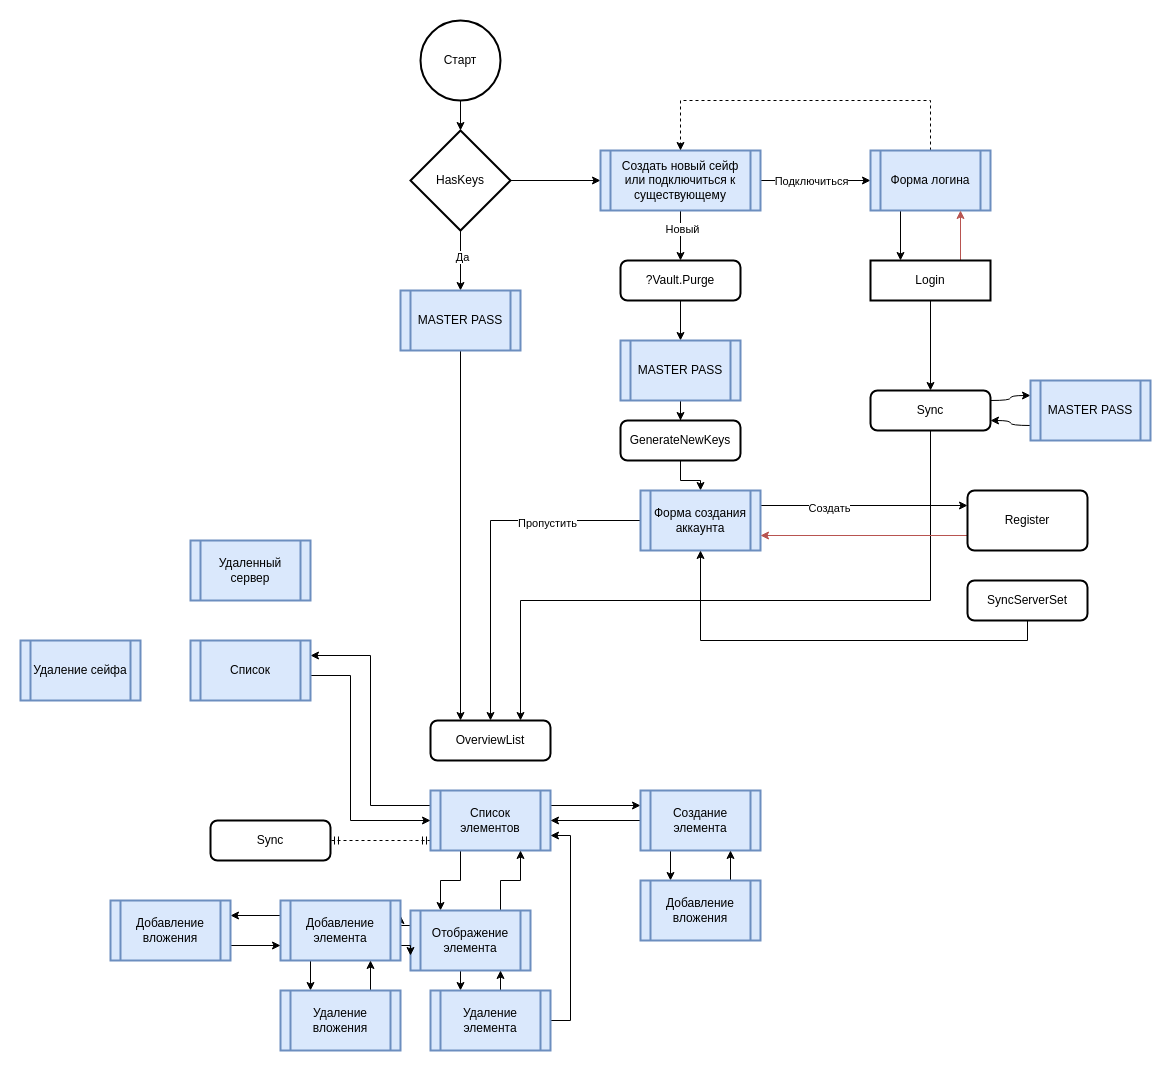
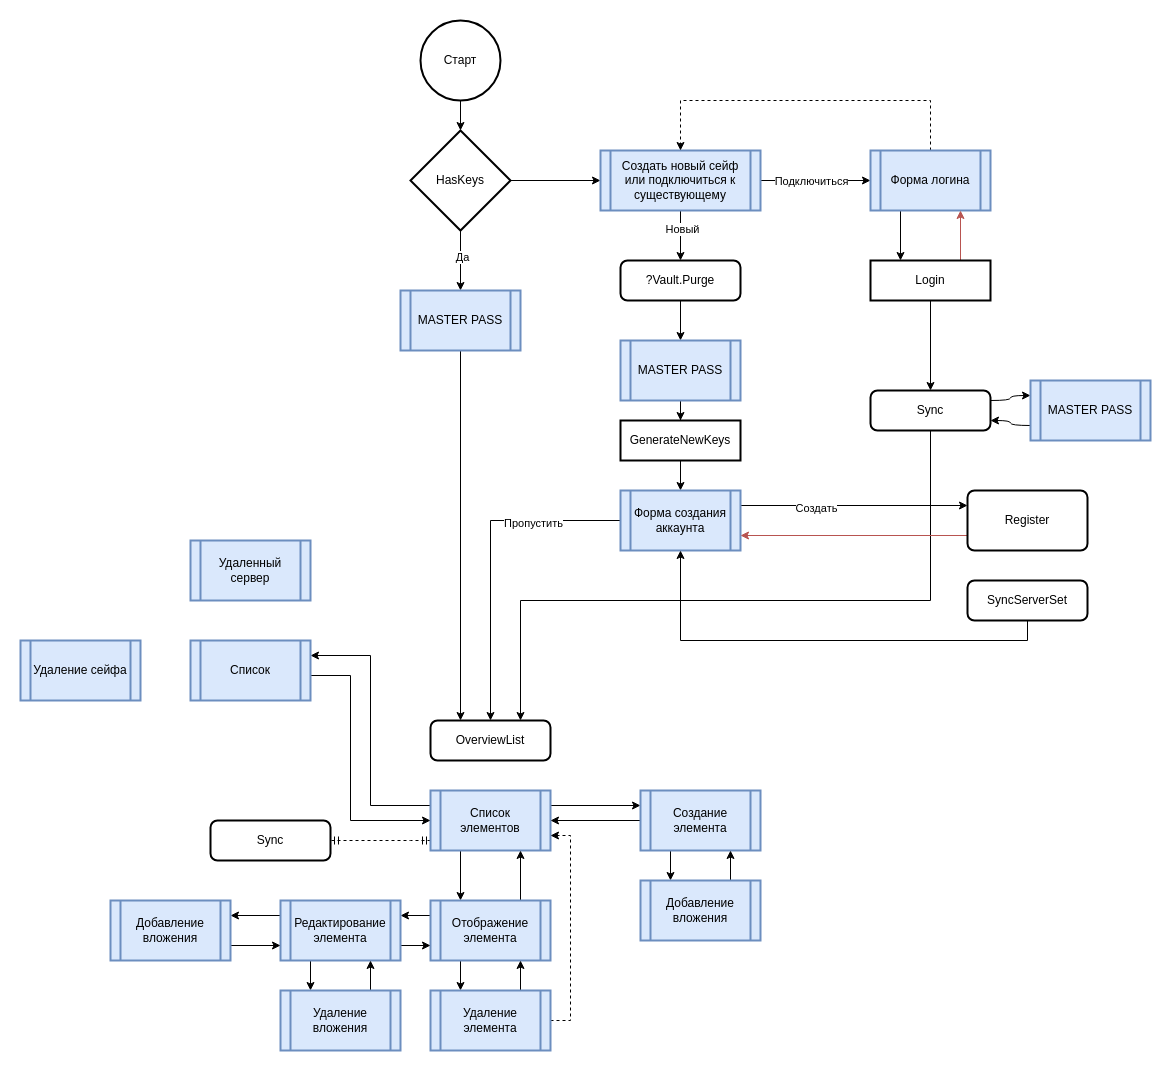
- <mxCell id="18" value="GenerateNewKeys" style="rounded=1;whiteSpace=wrap;html=1;absoluteArcSize=1;arcSize=14;strokeWidth=2;" vertex="1" parent="1"><mxGeometry x="620" y="420" width="120" height="40" as="geometry" /></mxCell>
+ <mxCell id="18" value="GenerateNewKeys" style="whiteSpace=wrap;html=1;absoluteArcSize=1;arcSize=14;strokeWidth=2;rounded=0;" vertex="1" parent="1"><mxGeometry x="620" y="420" width="120" height="40" as="geometry" /></mxCell>
- <mxCell id="35" value="Форма создания аккаунта" style="shape=process;whiteSpace=wrap;html=1;backgroundOutline=1;strokeWidth=2;fillColor=#dae8fc;strokeColor=#6c8ebf;size=0.083;" vertex="1" parent="1"><mxGeometry x="640" y="490" width="120" height="60" as="geometry" /></mxCell>
+ <mxCell id="35" value="Форма создания аккаунта" style="shape=process;whiteSpace=wrap;html=1;backgroundOutline=1;strokeWidth=2;fillColor=#dae8fc;strokeColor=#6c8ebf;size=0.083;" vertex="1" parent="1"><mxGeometry x="620" y="490" width="120" height="60" as="geometry" /></mxCell>
- <mxCell id="55" value="Добавление элемента" style="shape=process;whiteSpace=wrap;html=1;backgroundOutline=1;strokeWidth=2;fillColor=#dae8fc;strokeColor=#6c8ebf;size=0.083;" vertex="1" parent="1"><mxGeometry x="280" y="900" width="120" height="60" as="geometry" /></mxCell>
+ <mxCell id="55" value="Редактирование элемента" style="shape=process;whiteSpace=wrap;html=1;backgroundOutline=1;strokeWidth=2;fillColor=#dae8fc;strokeColor=#6c8ebf;size=0.083;" vertex="1" parent="1"><mxGeometry x="280" y="900" width="120" height="60" as="geometry" /></mxCell>
- <mxCell id="57" style="edgeStyle=orthogonalEdgeStyle;rounded=0;orthogonalLoop=1;jettySize=auto;html=1;entryX=1;entryY=0.75;entryDx=0;entryDy=0;startArrow=none;startFill=0;endArrow=classic;endFill=1;" edge="1" parent="1" source="58" target="47"><mxGeometry relative="1" as="geometry"><Array as="points"><mxPoint x="570" y="1020" /><mxPoint x="570" y="835" /></Array></mxGeometry></mxCell>
+ <mxCell id="57" style="edgeStyle=orthogonalEdgeStyle;rounded=0;orthogonalLoop=1;jettySize=auto;html=1;entryX=1;entryY=0.75;entryDx=0;entryDy=0;startArrow=none;startFill=0;endArrow=classic;endFill=1;dashed=1;" edge="1" parent="1" source="58" target="47"><mxGeometry relative="1" as="geometry"><Array as="points"><mxPoint x="570" y="1020" /><mxPoint x="570" y="835" /></Array></mxGeometry></mxCell>
- <mxCell id="51" value="Отображение элемента" style="shape=process;whiteSpace=wrap;html=1;backgroundOutline=1;strokeWidth=2;fillColor=#dae8fc;strokeColor=#6c8ebf;size=0.083;" vertex="1" parent="1"><mxGeometry x="410" y="910" width="120" height="60" as="geometry" /></mxCell>
+ <mxCell id="51" value="Отображение элемента" style="shape=process;whiteSpace=wrap;html=1;backgroundOutline=1;strokeWidth=2;fillColor=#dae8fc;strokeColor=#6c8ebf;size=0.083;" vertex="1" parent="1"><mxGeometry x="430" y="900" width="120" height="60" as="geometry" /></mxCell>
